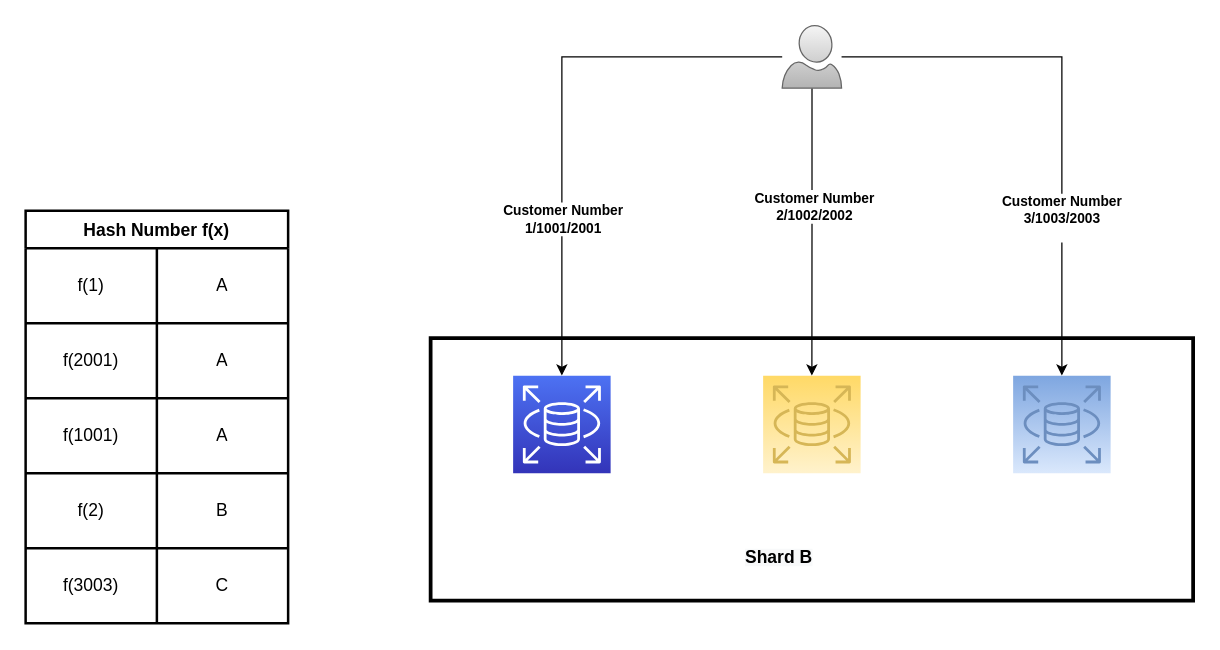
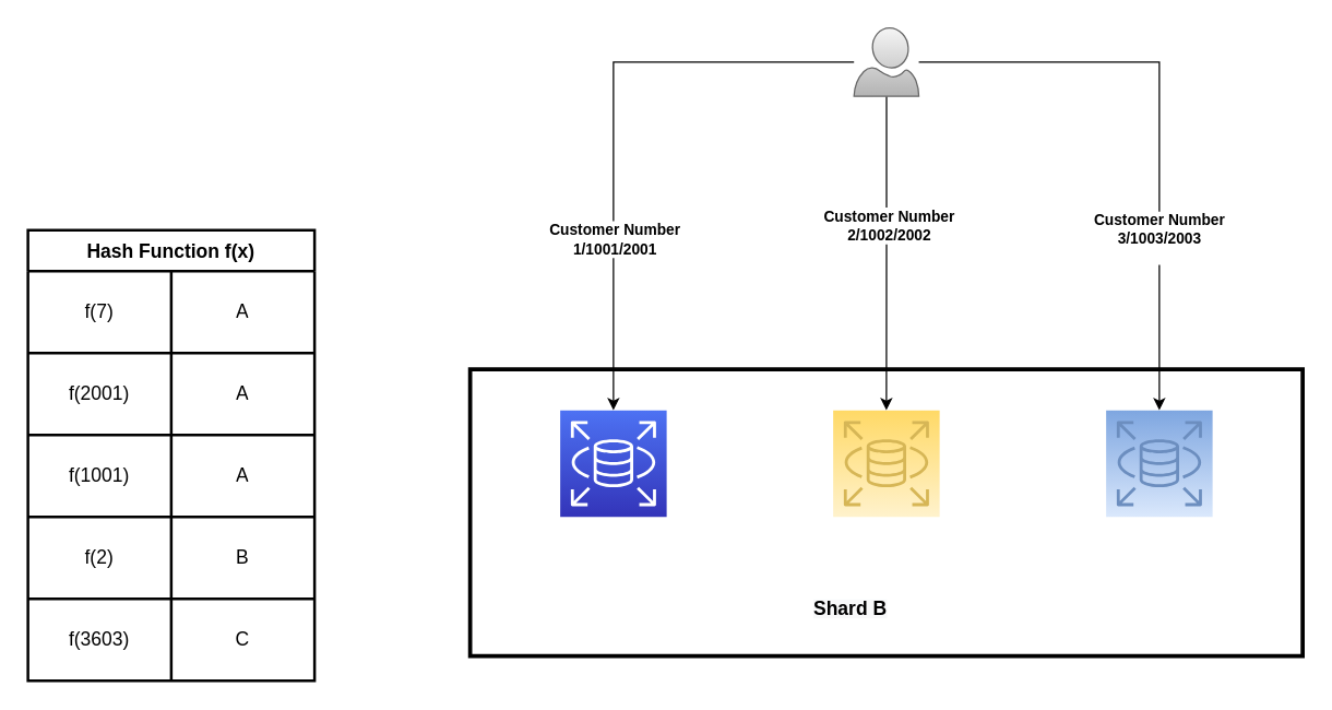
- <mxCell id="15" value="Hash Number f(x)" style="shape=table;startSize=30;container=1;collapsible=0;childLayout=tableLayout;fontSize=14;strokeWidth=2;fillColor=none;labelBackgroundColor=default;fontStyle=1" vertex="1" parent="1"><mxGeometry x="20" y="168" width="210" height="330" as="geometry" /></mxCell>
+ <mxCell id="15" value="Hash Function f(x)" style="shape=table;startSize=30;container=1;collapsible=0;childLayout=tableLayout;fontSize=14;strokeWidth=2;fillColor=none;labelBackgroundColor=default;fontStyle=1" vertex="1" parent="1"><mxGeometry x="20" y="168" width="210" height="330" as="geometry" /></mxCell>
- <mxCell id="17" value="f(1)" style="shape=partialRectangle;html=1;whiteSpace=wrap;connectable=0;overflow=hidden;fillColor=none;top=0;left=0;bottom=0;right=0;pointerEvents=1;fontSize=14;strokeWidth=3;" vertex="1" parent="16"><mxGeometry width="105" height="60" as="geometry"><mxRectangle width="105" height="60" as="alternateBounds" /></mxGeometry></mxCell>
+ <mxCell id="17" value="f(7)" style="shape=partialRectangle;html=1;whiteSpace=wrap;connectable=0;overflow=hidden;fillColor=none;top=0;left=0;bottom=0;right=0;pointerEvents=1;fontSize=14;strokeWidth=3;" vertex="1" parent="16"><mxGeometry width="105" height="60" as="geometry"><mxRectangle width="105" height="60" as="alternateBounds" /></mxGeometry></mxCell>
- <mxCell id="29" value="&lt;span style=&quot;&quot;&gt;f(3003)&lt;/span&gt;" style="shape=partialRectangle;html=1;whiteSpace=wrap;connectable=0;overflow=hidden;fillColor=none;top=0;left=0;bottom=0;right=0;pointerEvents=1;fontSize=14;strokeWidth=3;" vertex="1" parent="28"><mxGeometry width="105" height="60" as="geometry"><mxRectangle width="105" height="60" as="alternateBounds" /></mxGeometry></mxCell>
+ <mxCell id="29" value="&lt;span style=&quot;&quot;&gt;f(3603)&lt;/span&gt;" style="shape=partialRectangle;html=1;whiteSpace=wrap;connectable=0;overflow=hidden;fillColor=none;top=0;left=0;bottom=0;right=0;pointerEvents=1;fontSize=14;strokeWidth=3;" vertex="1" parent="28"><mxGeometry width="105" height="60" as="geometry"><mxRectangle width="105" height="60" as="alternateBounds" /></mxGeometry></mxCell>
